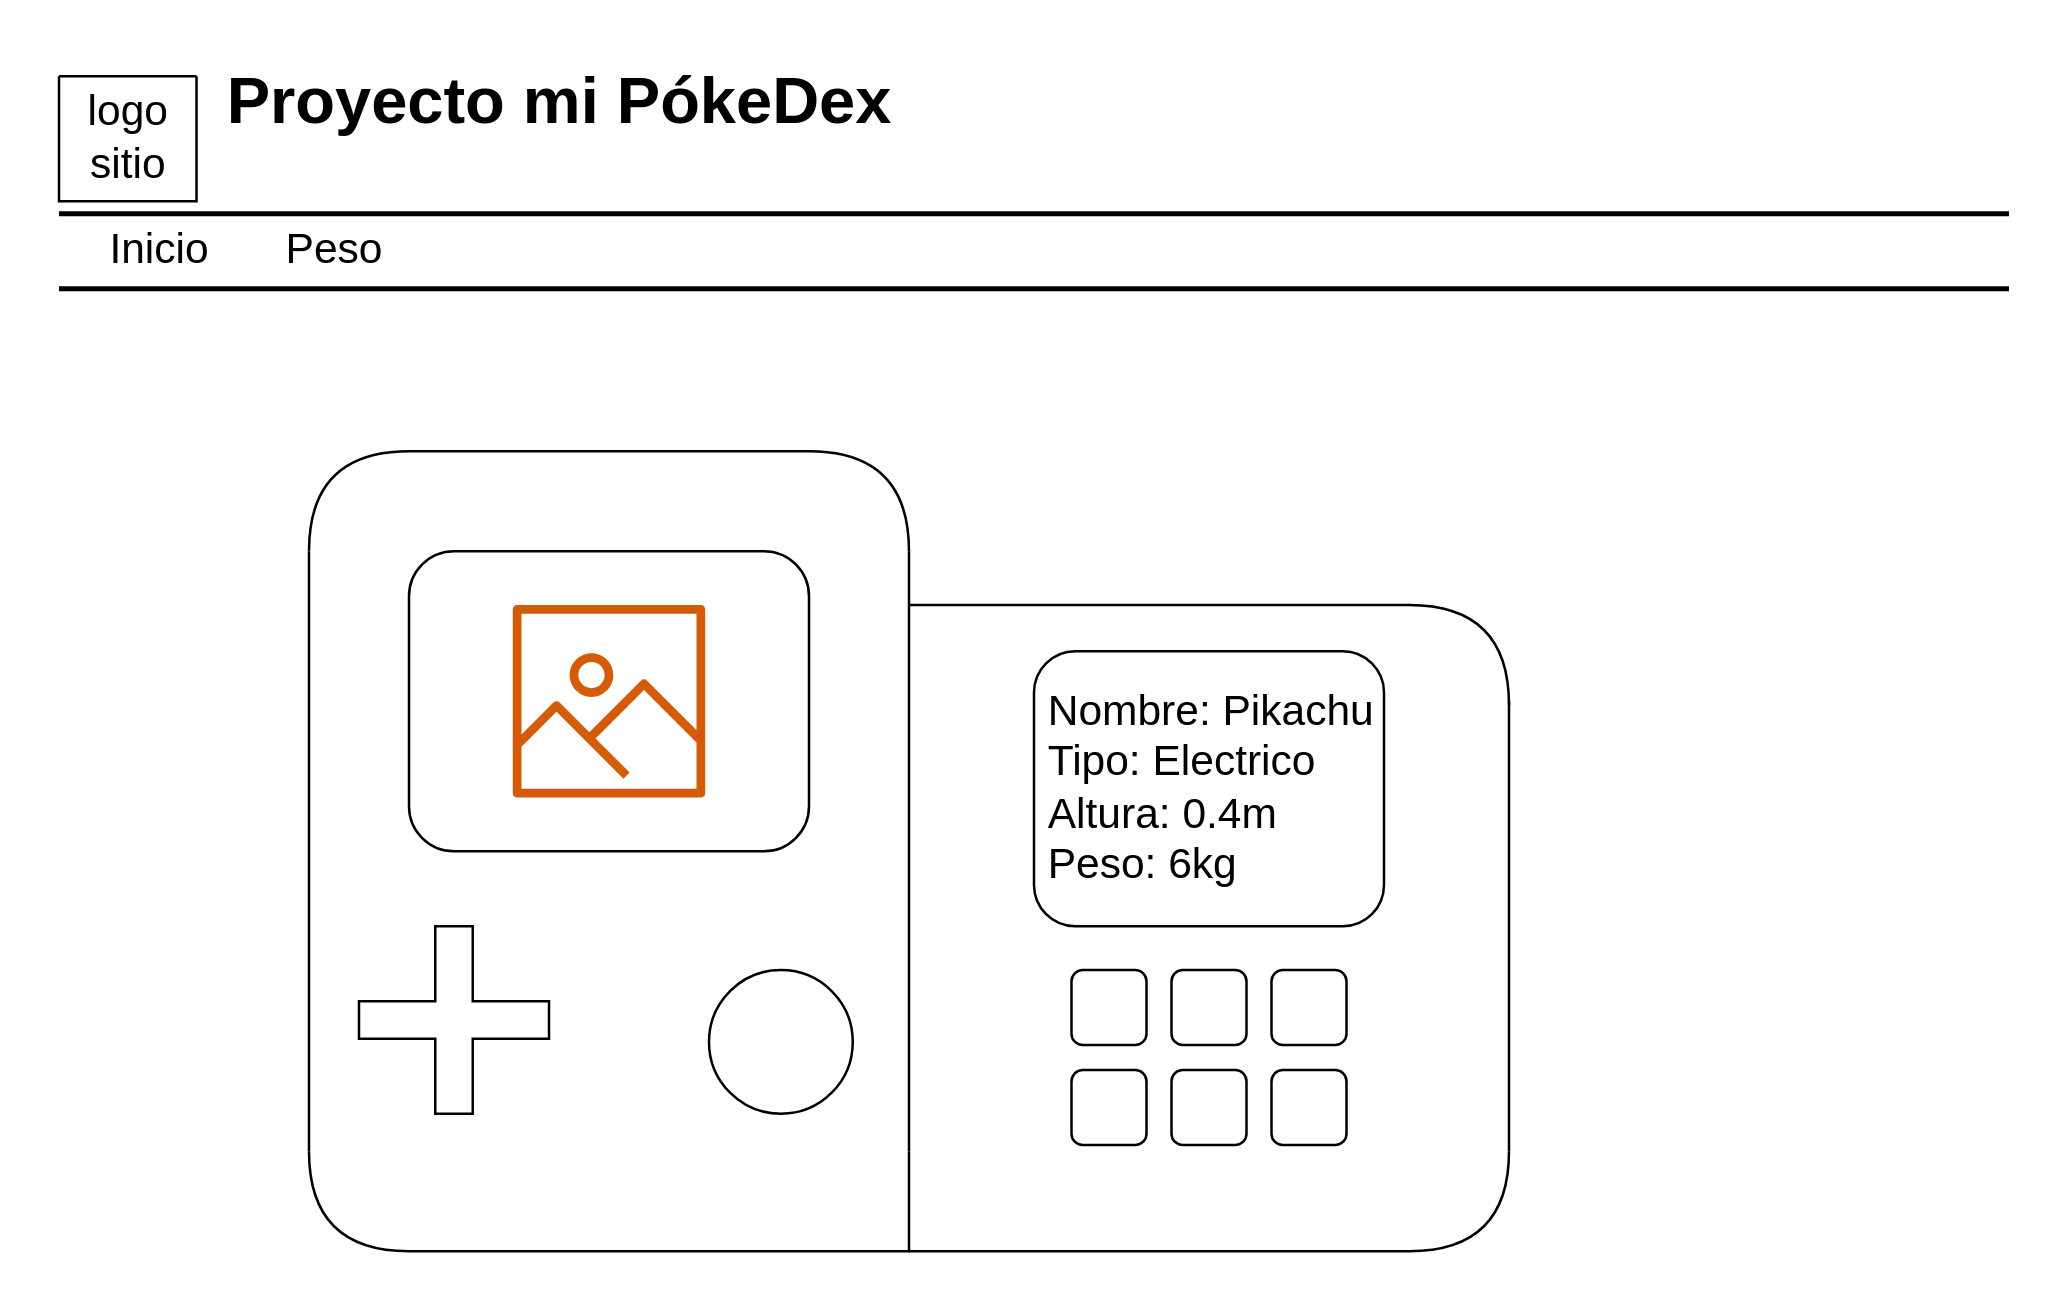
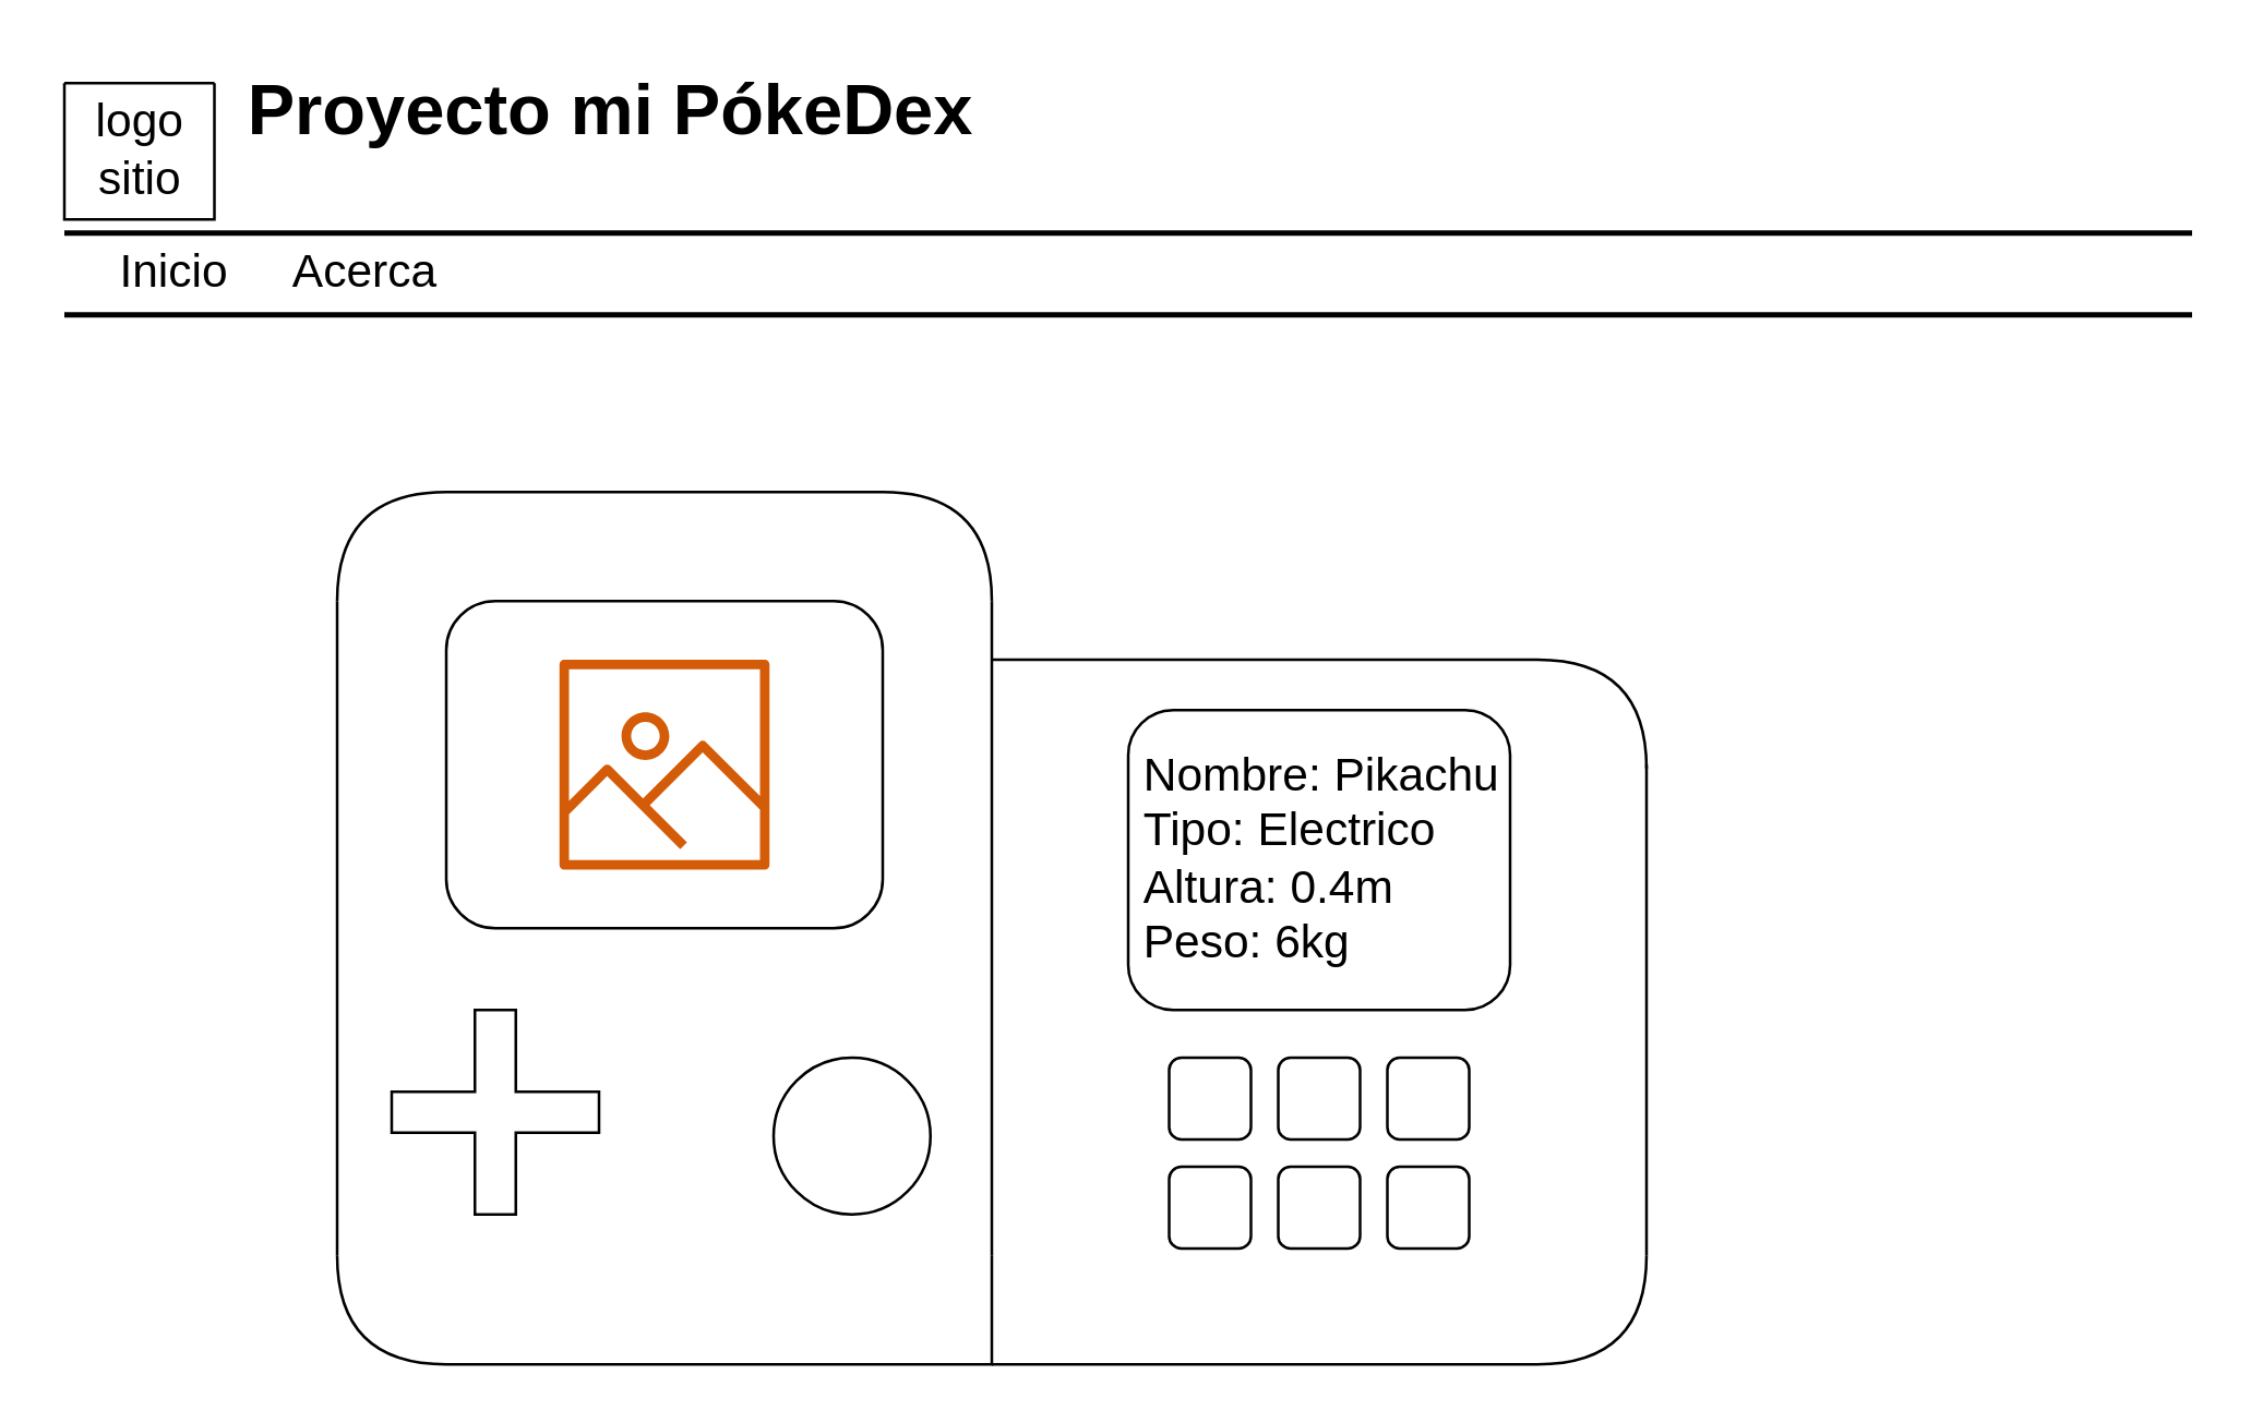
- <mxCell id="8" value="&lt;font style=&quot;vertical-align: inherit; font-size: 17px;&quot;&gt;&lt;font style=&quot;vertical-align: inherit; font-size: 17px;&quot;&gt;Peso&lt;/font&gt;&lt;/font&gt;" style="text;html=1;strokeColor=none;fillColor=none;align=center;verticalAlign=middle;rounded=0;fontSize=17;labelPosition=center;verticalLabelPosition=middle;" vertex="1" parent="1"><mxGeometry x="103" y="80" width="60" height="40" as="geometry" /></mxCell>
+ <mxCell id="8" value="&lt;font style=&quot;vertical-align: inherit; font-size: 17px;&quot;&gt;&lt;font style=&quot;vertical-align: inherit; font-size: 17px;&quot;&gt;Acerca&lt;/font&gt;&lt;/font&gt;" style="text;html=1;strokeColor=none;fillColor=none;align=center;verticalAlign=middle;rounded=0;fontSize=17;labelPosition=center;verticalLabelPosition=middle;" vertex="1" parent="1"><mxGeometry x="103" y="80" width="60" height="40" as="geometry" /></mxCell>
